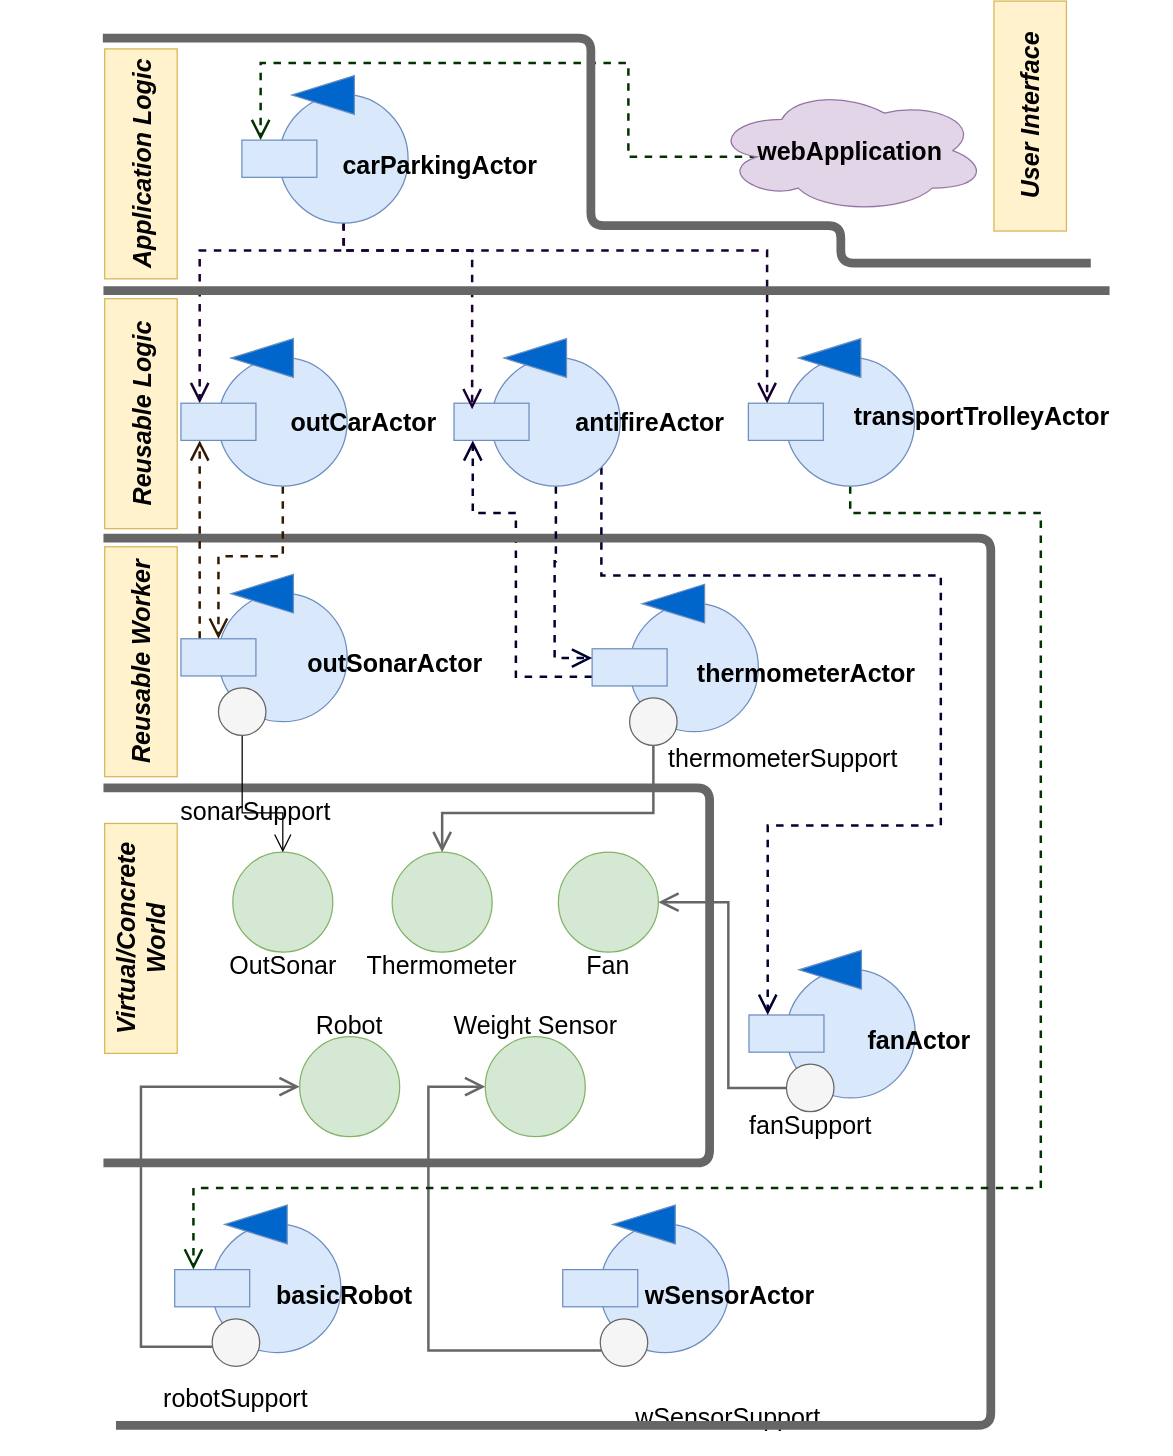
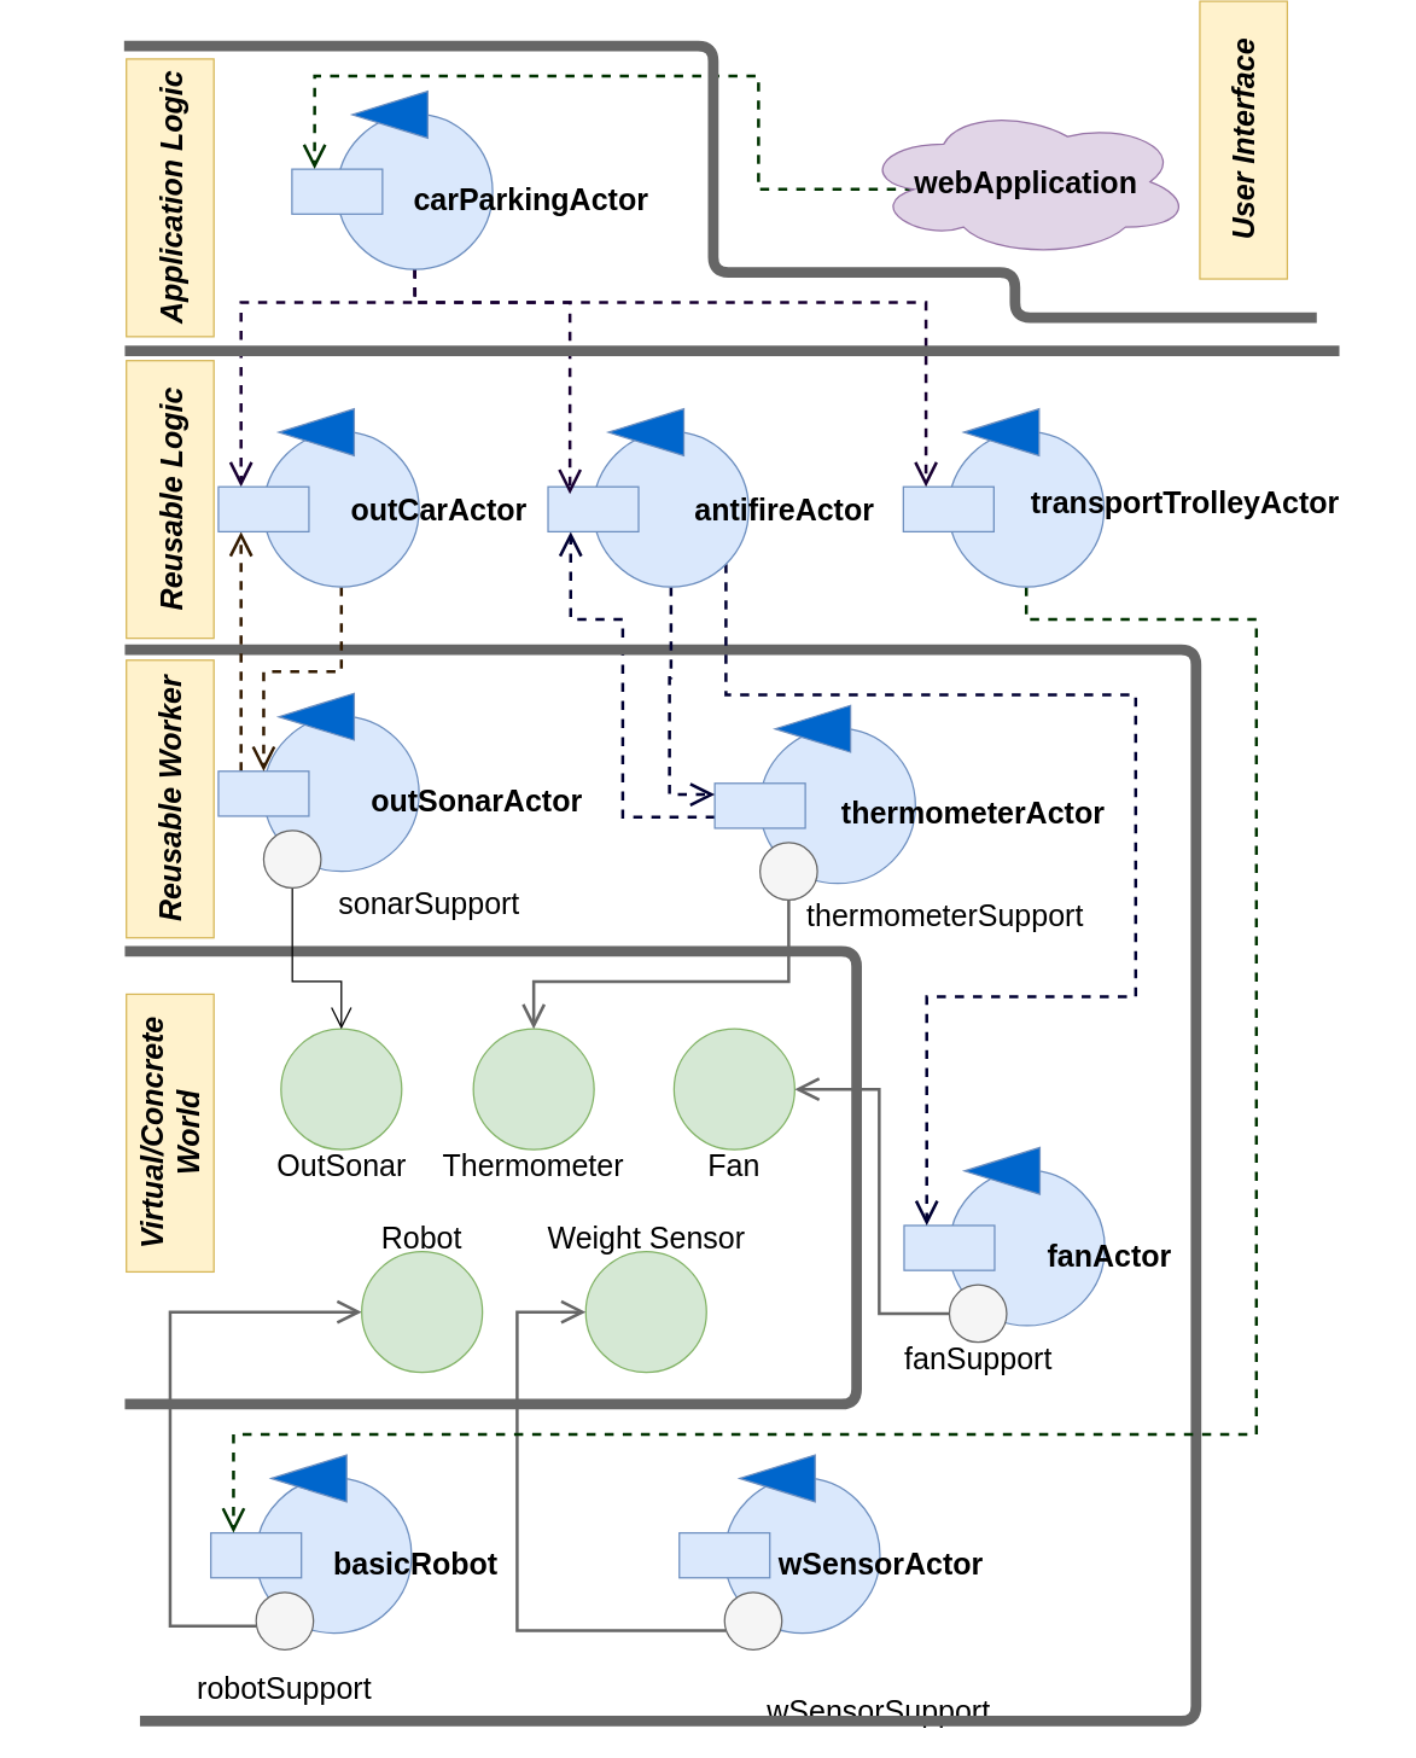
- <mxCell id="75" value="sonarSupport" style="text;html=1;strokeColor=none;fillColor=none;align=center;verticalAlign=middle;whiteSpace=wrap;rounded=0;fontSize=20;" parent="1" vertex="1"><mxGeometry x="104" y="627.99" width="200" height="20" as="geometry" /></mxCell>
+ <mxCell id="75" value="sonarSupport" style="text;html=1;strokeColor=none;fillColor=none;align=center;verticalAlign=middle;whiteSpace=wrap;rounded=0;fontSize=20;" parent="1" vertex="1"><mxGeometry x="184" y="577.99" width="200" height="20" as="geometry" /></mxCell>
